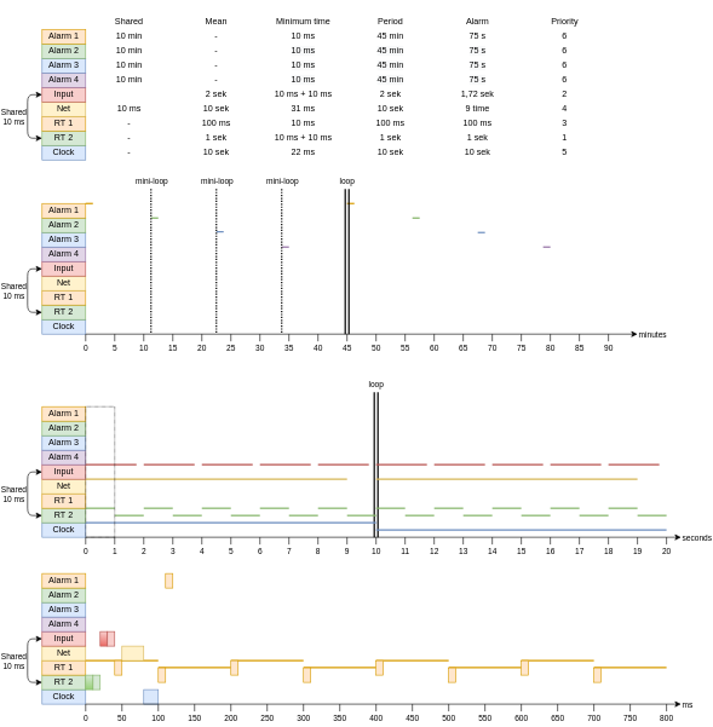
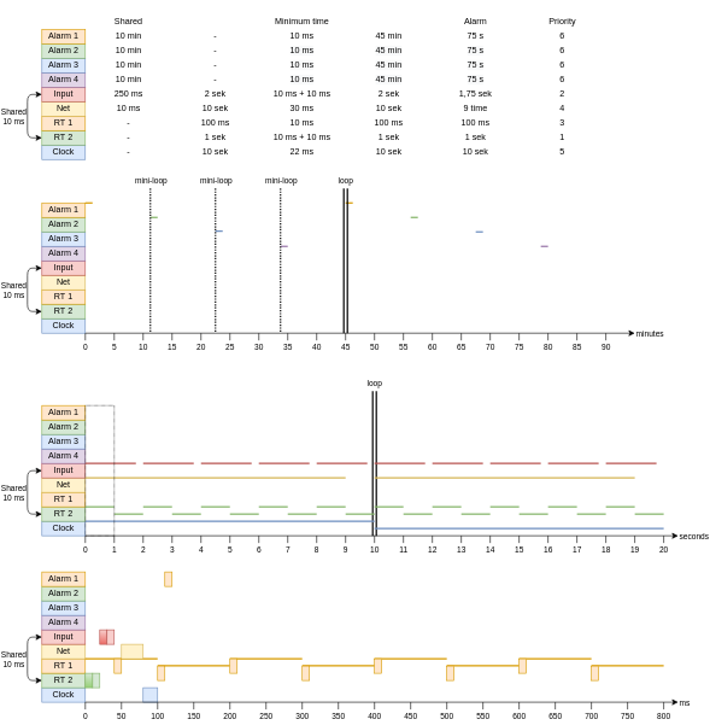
- <mxCell id="64" value="Mean" style="text;html=1;strokeColor=none;fillColor=none;align=center;verticalAlign=middle;whiteSpace=wrap;rounded=0;" vertex="1" parent="50"><mxGeometry x="180" width="120" height="20" as="geometry" /></mxCell>
- <mxCell id="90" value="Period" style="text;html=1;strokeColor=none;fillColor=none;align=center;verticalAlign=middle;whiteSpace=wrap;rounded=0;" vertex="1" parent="50"><mxGeometry x="420" width="120" height="20" as="geometry" /></mxCell>
+ <mxCell id="75" value="250 ms" style="text;html=1;strokeColor=none;fillColor=none;align=center;verticalAlign=middle;whiteSpace=wrap;rounded=0;" vertex="1" parent="50"><mxGeometry x="60" y="100" width="120" height="20" as="geometry" /></mxCell>
- <mxCell id="105" value="1,72 sek" style="text;html=1;strokeColor=none;fillColor=none;align=center;verticalAlign=middle;whiteSpace=wrap;rounded=0;" vertex="1" parent="50"><mxGeometry x="540" y="100" width="120" height="20" as="geometry" /></mxCell>
+ <mxCell id="105" value="1,75 sek" style="text;html=1;strokeColor=none;fillColor=none;align=center;verticalAlign=middle;whiteSpace=wrap;rounded=0;" vertex="1" parent="50"><mxGeometry x="540" y="100" width="120" height="20" as="geometry" /></mxCell>
- <mxCell id="80" value="31 ms" style="text;html=1;strokeColor=none;fillColor=none;align=center;verticalAlign=middle;whiteSpace=wrap;rounded=0;" vertex="1" parent="50"><mxGeometry x="300" y="120" width="120" height="20" as="geometry" /></mxCell>
+ <mxCell id="80" value="30 ms" style="text;html=1;strokeColor=none;fillColor=none;align=center;verticalAlign=middle;whiteSpace=wrap;rounded=0;" vertex="1" parent="50"><mxGeometry x="300" y="120" width="120" height="20" as="geometry" /></mxCell>
